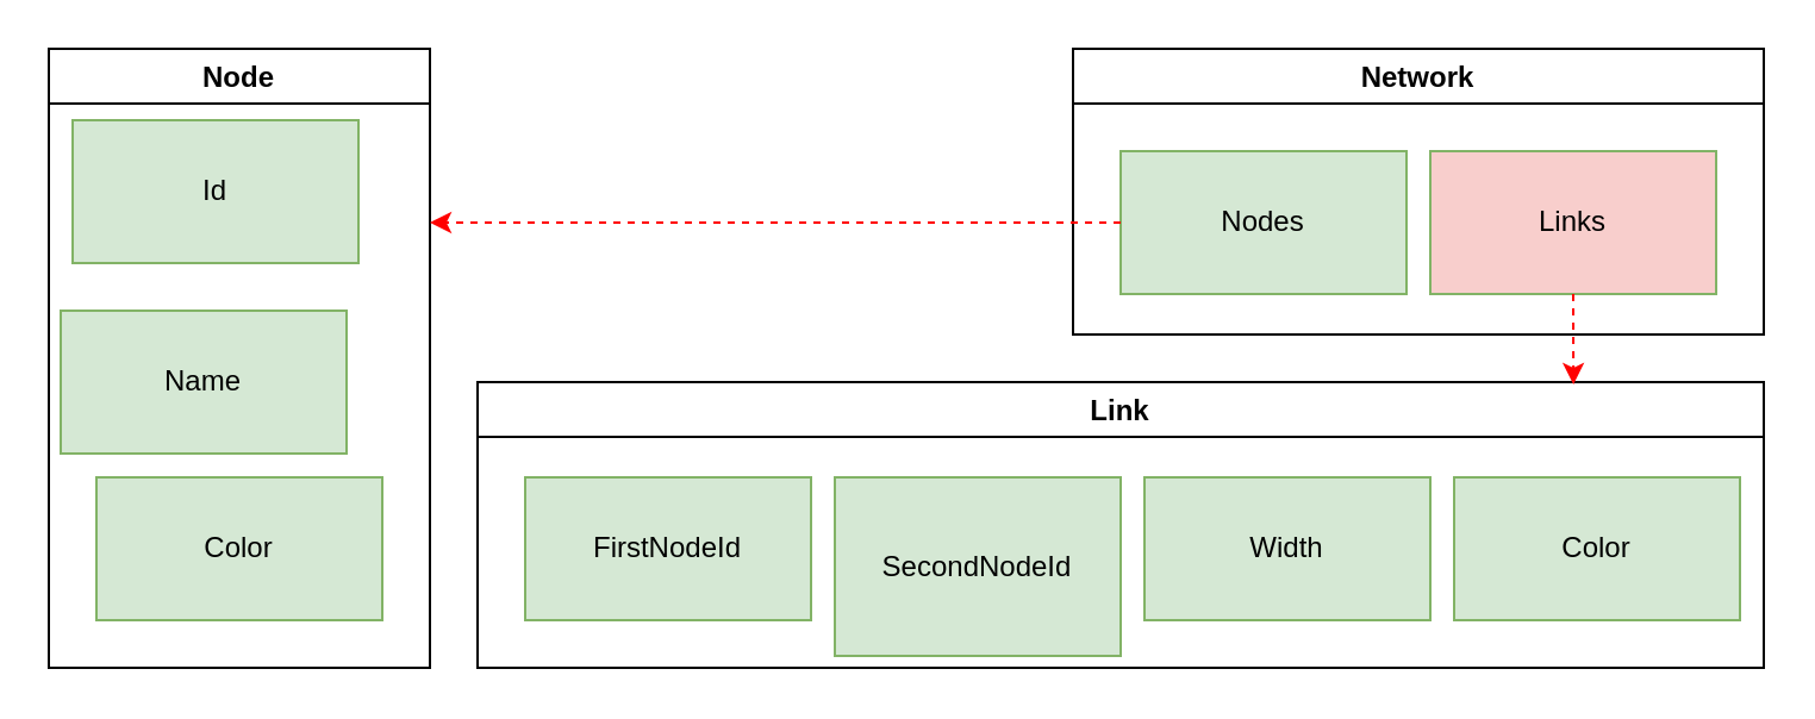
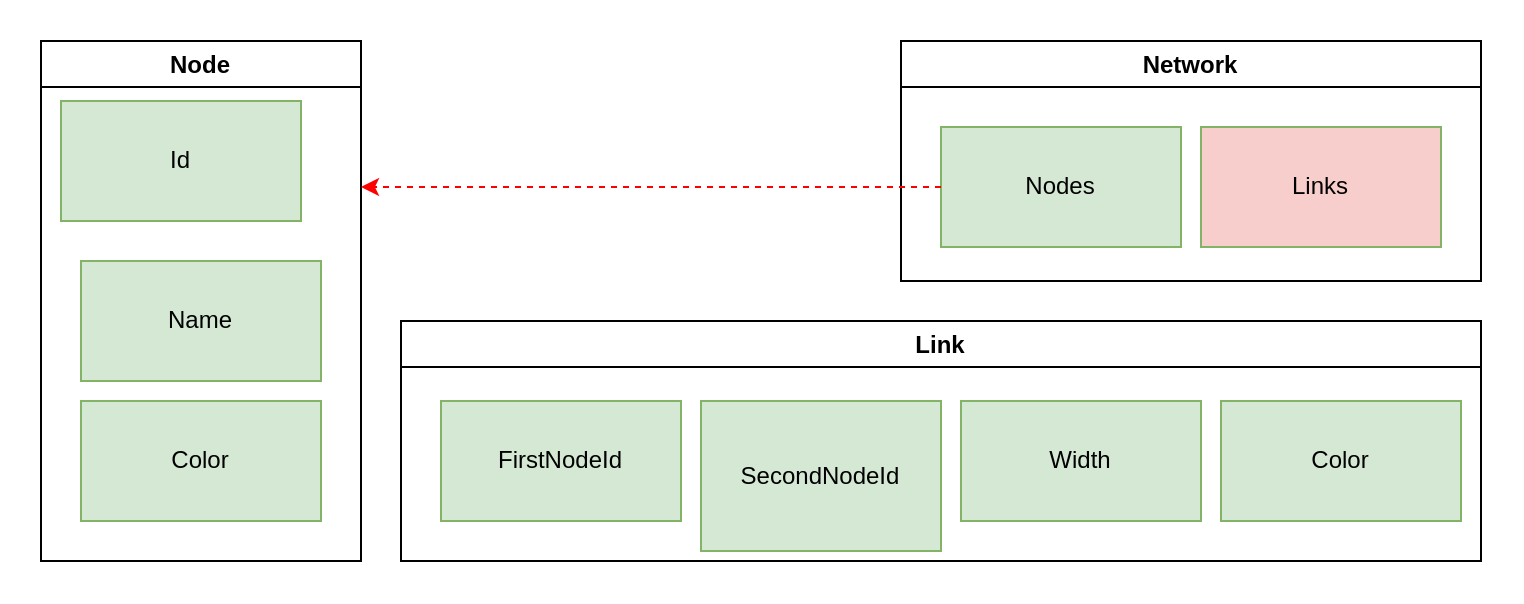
- <mxCell id="16" style="edgeStyle=none;rounded=0;orthogonalLoop=1;jettySize=auto;html=1;exitX=0.5;exitY=1;exitDx=0;exitDy=0;entryX=0.852;entryY=0.008;entryDx=0;entryDy=0;entryPerimeter=0;dashed=1;strokeColor=#FF0000;" parent="2" source="5" target="6" edge="1"><mxGeometry relative="1" as="geometry" /></mxCell>
- <mxCell id="13" value="Name" style="rounded=0;whiteSpace=wrap;html=1;fillColor=#d5e8d4;strokeColor=#82b366;" parent="11" vertex="1"><mxGeometry x="5" y="110" width="120" height="60" as="geometry" /></mxCell>
+ <mxCell id="13" value="Name" style="rounded=0;whiteSpace=wrap;html=1;fillColor=#d5e8d4;strokeColor=#82b366;" parent="11" vertex="1"><mxGeometry x="20" y="110" width="120" height="60" as="geometry" /></mxCell>
